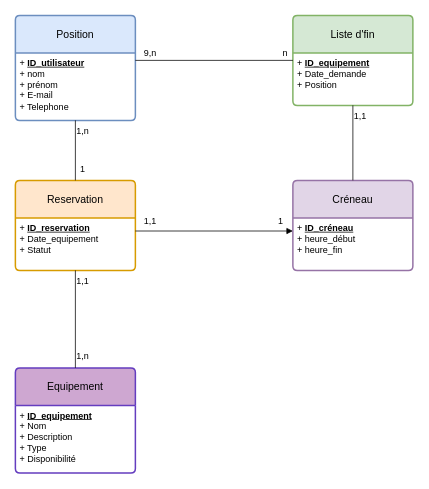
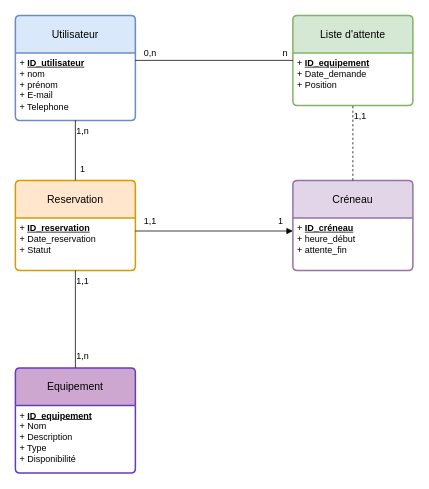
- <mxCell id="2" value="Position" style="swimlane;childLayout=stackLayout;horizontal=1;startSize=50;horizontalStack=0;rounded=1;fontSize=14;fontStyle=0;strokeWidth=2;resizeParent=0;resizeLast=1;shadow=0;dashed=0;align=center;arcSize=4;whiteSpace=wrap;html=1;fillColor=#dae8fc;strokeColor=#6c8ebf;" vertex="1" parent="1"><mxGeometry x="20" y="20" width="160" height="140" as="geometry" /></mxCell>
+ <mxCell id="2" value="Utilisateur" style="swimlane;childLayout=stackLayout;horizontal=1;startSize=50;horizontalStack=0;rounded=1;fontSize=14;fontStyle=0;strokeWidth=2;resizeParent=0;resizeLast=1;shadow=0;dashed=0;align=center;arcSize=4;whiteSpace=wrap;html=1;fillColor=#dae8fc;strokeColor=#6c8ebf;" vertex="1" parent="1"><mxGeometry x="20" y="20" width="160" height="140" as="geometry" /></mxCell>
- <mxCell id="6" value="Liste d'fin" style="swimlane;childLayout=stackLayout;horizontal=1;startSize=50;horizontalStack=0;rounded=1;fontSize=14;fontStyle=0;strokeWidth=2;resizeParent=0;resizeLast=1;shadow=0;dashed=0;align=center;arcSize=4;whiteSpace=wrap;html=1;fillColor=#d5e8d4;strokeColor=#82b366;" vertex="1" parent="1"><mxGeometry x="390" y="20" width="160" height="120" as="geometry" /></mxCell>
+ <mxCell id="6" value="Liste d'attente" style="swimlane;childLayout=stackLayout;horizontal=1;startSize=50;horizontalStack=0;rounded=1;fontSize=14;fontStyle=0;strokeWidth=2;resizeParent=0;resizeLast=1;shadow=0;dashed=0;align=center;arcSize=4;whiteSpace=wrap;html=1;fillColor=#d5e8d4;strokeColor=#82b366;" vertex="1" parent="1"><mxGeometry x="390" y="20" width="160" height="120" as="geometry" /></mxCell>
- <mxCell id="21" value="9,n" style="text;html=1;align=center;verticalAlign=middle;whiteSpace=wrap;rounded=0;" vertex="1" parent="1"><mxGeometry x="170" y="55" width="60" height="30" as="geometry" /></mxCell>
+ <mxCell id="21" value="0,n" style="text;html=1;align=center;verticalAlign=middle;whiteSpace=wrap;rounded=0;" vertex="1" parent="1"><mxGeometry x="170" y="55" width="60" height="30" as="geometry" /></mxCell>
- <mxCell id="13" value="" style="endArrow=none;html=1;rounded=0;entryX=0.5;entryY=1;entryDx=0;entryDy=0;exitX=0.5;exitY=0;exitDx=0;exitDy=0;" edge="1" parent="1" source="10" target="7"><mxGeometry width="50" height="50" relative="1" as="geometry"><mxPoint x="400" y="380" as="sourcePoint" /><mxPoint x="450" y="330" as="targetPoint" /></mxGeometry></mxCell>
+ <mxCell id="13" value="" style="endArrow=none;html=1;rounded=0;entryX=0.5;entryY=1;entryDx=0;entryDy=0;exitX=0.5;exitY=0;exitDx=0;exitDy=0;dashed=1;" edge="1" parent="1" source="10" target="7"><mxGeometry width="50" height="50" relative="1" as="geometry"><mxPoint x="400" y="380" as="sourcePoint" /><mxPoint x="450" y="330" as="targetPoint" /></mxGeometry></mxCell>
- <mxCell id="5" value="+ &lt;b&gt;&lt;u&gt;ID_reservation&lt;/u&gt;&lt;/b&gt;&lt;br&gt;+ Date_equipement&lt;br&gt;+ Statut" style="align=left;strokeColor=none;fillColor=none;spacingLeft=4;fontSize=12;verticalAlign=top;resizable=0;rotatable=0;part=1;html=1;" vertex="1" parent="4"><mxGeometry y="50" width="160" height="70" as="geometry" /></mxCell>
+ <mxCell id="5" value="+ &lt;b&gt;&lt;u&gt;ID_reservation&lt;/u&gt;&lt;/b&gt;&lt;br&gt;+ Date_reservation&lt;br&gt;+ Statut" style="align=left;strokeColor=none;fillColor=none;spacingLeft=4;fontSize=12;verticalAlign=top;resizable=0;rotatable=0;part=1;html=1;" vertex="1" parent="4"><mxGeometry y="50" width="160" height="70" as="geometry" /></mxCell>
- <mxCell id="11" value="+ &lt;b&gt;&lt;u&gt;ID_créneau&lt;/u&gt;&lt;/b&gt;&lt;div&gt;+ heure_début&lt;/div&gt;&lt;div&gt;+ heure_fin&lt;/div&gt;&lt;div&gt;&lt;br&gt;&lt;/div&gt;&lt;div&gt;&lt;br&gt;&lt;/div&gt;" style="align=left;strokeColor=none;fillColor=none;spacingLeft=4;fontSize=12;verticalAlign=top;resizable=0;rotatable=0;part=1;html=1;" vertex="1" parent="10"><mxGeometry y="50" width="160" height="70" as="geometry" /></mxCell>
+ <mxCell id="11" value="+ &lt;b&gt;&lt;u&gt;ID_créneau&lt;/u&gt;&lt;/b&gt;&lt;div&gt;+ heure_début&lt;/div&gt;&lt;div&gt;+ attente_fin&lt;/div&gt;&lt;div&gt;&lt;br&gt;&lt;/div&gt;&lt;div&gt;&lt;br&gt;&lt;/div&gt;" style="align=left;strokeColor=none;fillColor=none;spacingLeft=4;fontSize=12;verticalAlign=top;resizable=0;rotatable=0;part=1;html=1;" vertex="1" parent="10"><mxGeometry y="50" width="160" height="70" as="geometry" /></mxCell>
